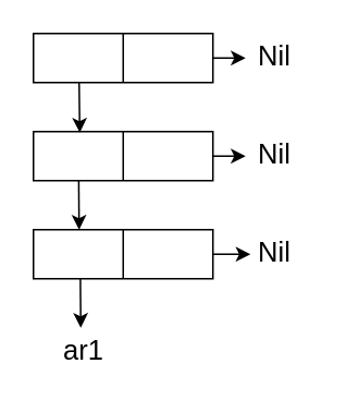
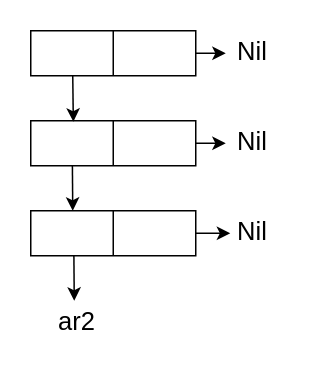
- <mxCell id="12" value="&lt;font style=&quot;font-size: 17px;&quot;&gt;ar1&lt;/font&gt;" style="text;html=1;strokeColor=none;fillColor=none;align=center;verticalAlign=middle;whiteSpace=wrap;rounded=0;" vertex="1" parent="1"><mxGeometry x="21" y="200" width="60" height="30" as="geometry" /></mxCell>
+ <mxCell id="12" value="&lt;font style=&quot;font-size: 17px;&quot;&gt;ar2&lt;/font&gt;" style="text;html=1;strokeColor=none;fillColor=none;align=center;verticalAlign=middle;whiteSpace=wrap;rounded=0;" vertex="1" parent="1"><mxGeometry x="21" y="200" width="60" height="30" as="geometry" /></mxCell>
